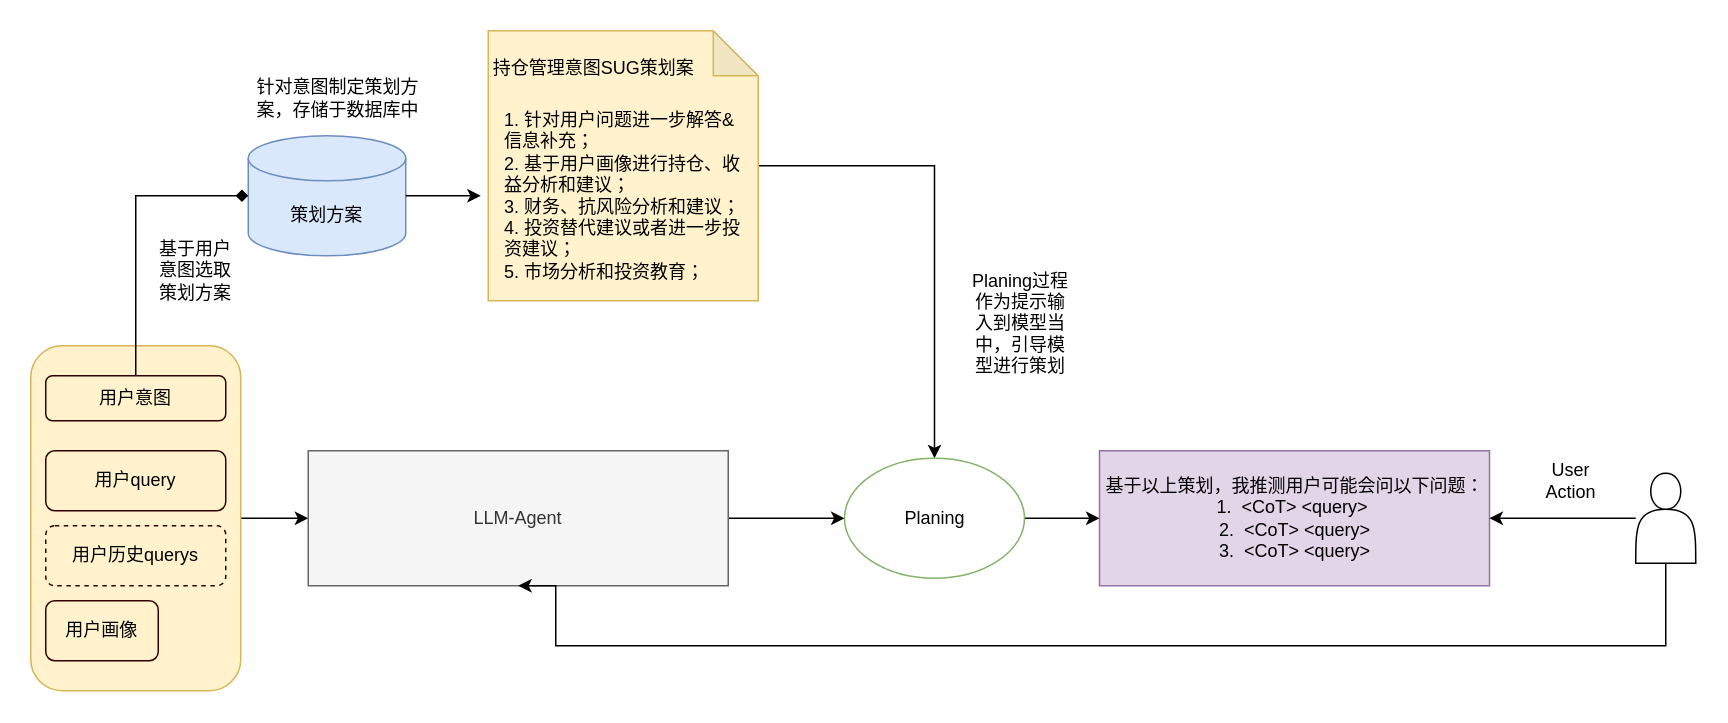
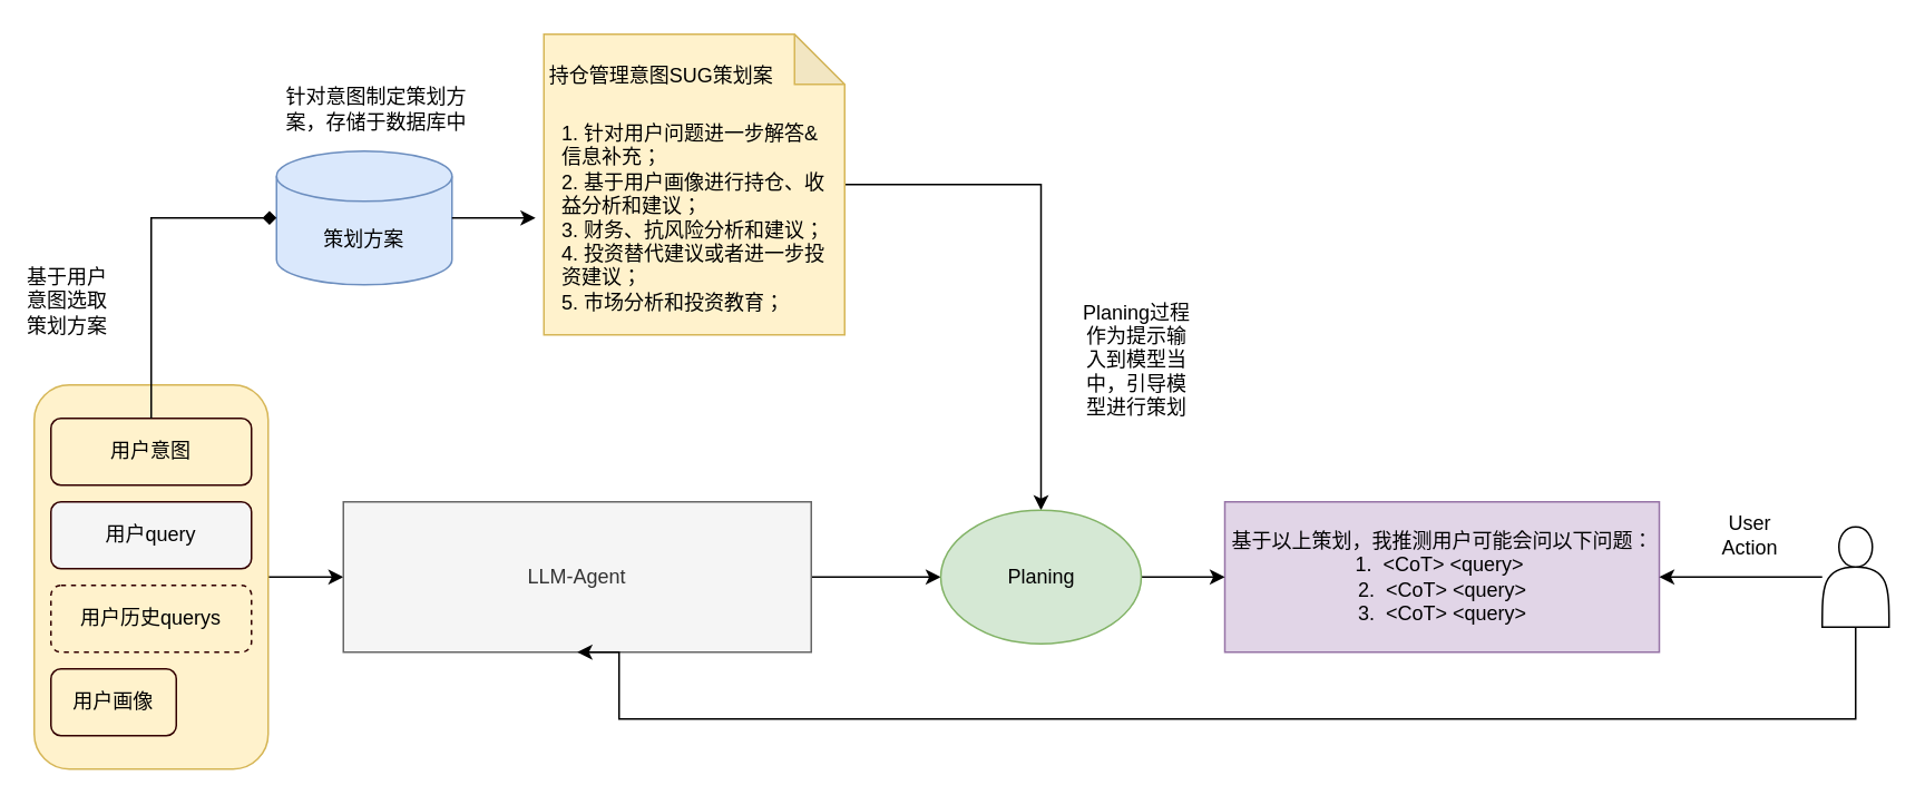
- <mxCell id="17" value="基于用户意图选取策划方案" style="text;html=1;strokeColor=none;fillColor=none;align=center;verticalAlign=middle;whiteSpace=wrap;rounded=0;" vertex="1" parent="1"><mxGeometry x="100" y="150" width="60" height="60" as="geometry" /></mxCell>
+ <mxCell id="17" value="基于用户意图选取策划方案" style="text;html=1;strokeColor=none;fillColor=none;align=center;verticalAlign=middle;whiteSpace=wrap;rounded=0;" vertex="1" parent="1"><mxGeometry x="10" y="150" width="60" height="60" as="geometry" /></mxCell>
- <mxCell id="9" value="用户意图" style="rounded=1;whiteSpace=wrap;html=1;fillColor=#fff2cc;strokeColor=#330000;" vertex="1" parent="1"><mxGeometry x="30" y="250" width="120" height="30" as="geometry" /></mxCell>
+ <mxCell id="9" value="用户意图" style="rounded=1;whiteSpace=wrap;html=1;fillColor=#fff2cc;strokeColor=#330000;" vertex="1" parent="1"><mxGeometry x="30" y="250" width="120" height="40" as="geometry" /></mxCell>
- <mxCell id="8" value="用户query" style="rounded=1;whiteSpace=wrap;html=1;fillColor=#fff2cc;strokeColor=#330000;" vertex="1" parent="1"><mxGeometry x="30" y="300" width="120" height="40" as="geometry" /></mxCell>
+ <mxCell id="8" value="用户query" style="rounded=1;whiteSpace=wrap;html=1;fillColor=#f5f5f5;strokeColor=#330000;" vertex="1" parent="1"><mxGeometry x="30" y="300" width="120" height="40" as="geometry" /></mxCell>
- <mxCell id="22" value="Planing" style="ellipse;whiteSpace=wrap;html=1;fillColor=#ffffff;strokeColor=#82b366;" vertex="1" parent="1"><mxGeometry x="562.5" y="305" width="120" height="80" as="geometry" /></mxCell>
+ <mxCell id="22" value="Planing" style="ellipse;whiteSpace=wrap;html=1;fillColor=#d5e8d4;strokeColor=#82b366;" vertex="1" parent="1"><mxGeometry x="562.5" y="305" width="120" height="80" as="geometry" /></mxCell>
